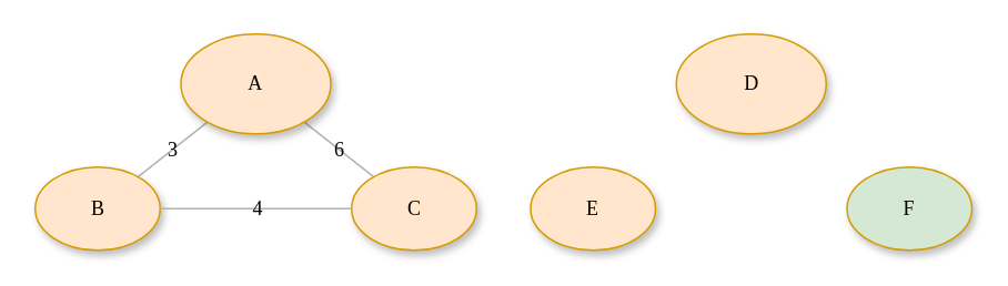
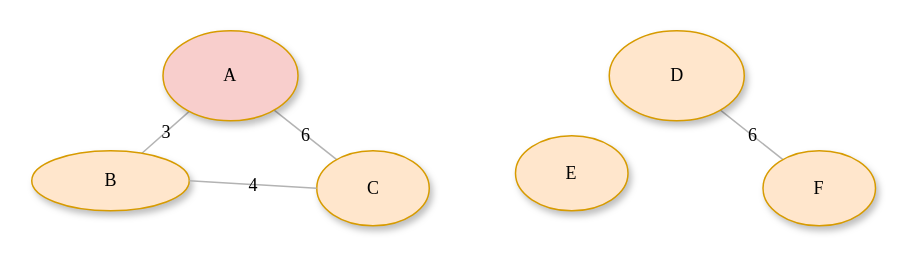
- <mxCell id="4" value="A" style="ellipse;whiteSpace=wrap;html=1;rounded=0;shadow=1;comic=0;labelBackgroundColor=none;strokeWidth=1;fontFamily=Verdana;fontSize=12;align=center;fillColor=#ffe6cc;strokeColor=#d79b00;" parent="1" vertex="1"><mxGeometry x="108" y="20" width="90" height="60" as="geometry" /></mxCell>
+ <mxCell id="4" value="A" style="ellipse;whiteSpace=wrap;html=1;rounded=0;shadow=1;comic=0;labelBackgroundColor=none;strokeWidth=1;fontFamily=Verdana;fontSize=12;align=center;fillColor=#f8cecc;strokeColor=#d79b00;" parent="1" vertex="1"><mxGeometry x="108" y="20" width="90" height="60" as="geometry" /></mxCell>
+ <mxCell id="8" value="6" style="edgeStyle=none;rounded=1;html=1;labelBackgroundColor=none;startArrow=none;startFill=0;startSize=5;endArrow=none;endFill=0;endSize=5;jettySize=auto;orthogonalLoop=1;strokeColor=#B3B3B3;strokeWidth=1;fontFamily=Verdana;fontSize=12" edge="1" source="9" target="10" parent="1"><mxGeometry relative="1" as="geometry" /></mxCell>
- <mxCell id="6" value="B" style="ellipse;whiteSpace=wrap;html=1;rounded=0;shadow=1;comic=0;labelBackgroundColor=none;strokeWidth=1;fontFamily=Verdana;fontSize=12;align=center;fillColor=#ffe6cc;strokeColor=#d79b00;" parent="1" vertex="1"><mxGeometry x="20.5" y="100" width="75" height="50" as="geometry" /></mxCell>
+ <mxCell id="6" value="B" style="ellipse;whiteSpace=wrap;html=1;rounded=0;shadow=1;comic=0;labelBackgroundColor=none;strokeWidth=1;fontFamily=Verdana;fontSize=12;align=center;fillColor=#ffe6cc;strokeColor=#d79b00;" parent="1" vertex="1"><mxGeometry x="20.5" y="100" width="105" height="40" as="geometry" /></mxCell>
- <mxCell id="11" value="E" style="ellipse;whiteSpace=wrap;html=1;rounded=0;shadow=1;comic=0;labelBackgroundColor=none;strokeWidth=1;fontFamily=Verdana;fontSize=12;align=center;fillColor=#ffe6cc;strokeColor=#d79b00;" vertex="1" parent="1"><mxGeometry x="318" y="100" width="75" height="50" as="geometry" /></mxCell>
+ <mxCell id="11" value="E" style="ellipse;whiteSpace=wrap;html=1;rounded=0;shadow=1;comic=0;labelBackgroundColor=none;strokeWidth=1;fontFamily=Verdana;fontSize=12;align=center;fillColor=#ffe6cc;strokeColor=#d79b00;" vertex="1" parent="1"><mxGeometry x="343" y="90" width="75" height="50" as="geometry" /></mxCell>
- <mxCell id="10" value="F" style="ellipse;whiteSpace=wrap;html=1;rounded=0;shadow=1;comic=0;labelBackgroundColor=none;strokeWidth=1;fontFamily=Verdana;fontSize=12;align=center;fillColor=#d5e8d4;strokeColor=#d79b00;" vertex="1" parent="1"><mxGeometry x="508" y="100" width="75" height="50" as="geometry" /></mxCell>
+ <mxCell id="10" value="F" style="ellipse;whiteSpace=wrap;html=1;rounded=0;shadow=1;comic=0;labelBackgroundColor=none;strokeWidth=1;fontFamily=Verdana;fontSize=12;align=center;fillColor=#ffe6cc;strokeColor=#d79b00;" vertex="1" parent="1"><mxGeometry x="508" y="100" width="75" height="50" as="geometry" /></mxCell>
